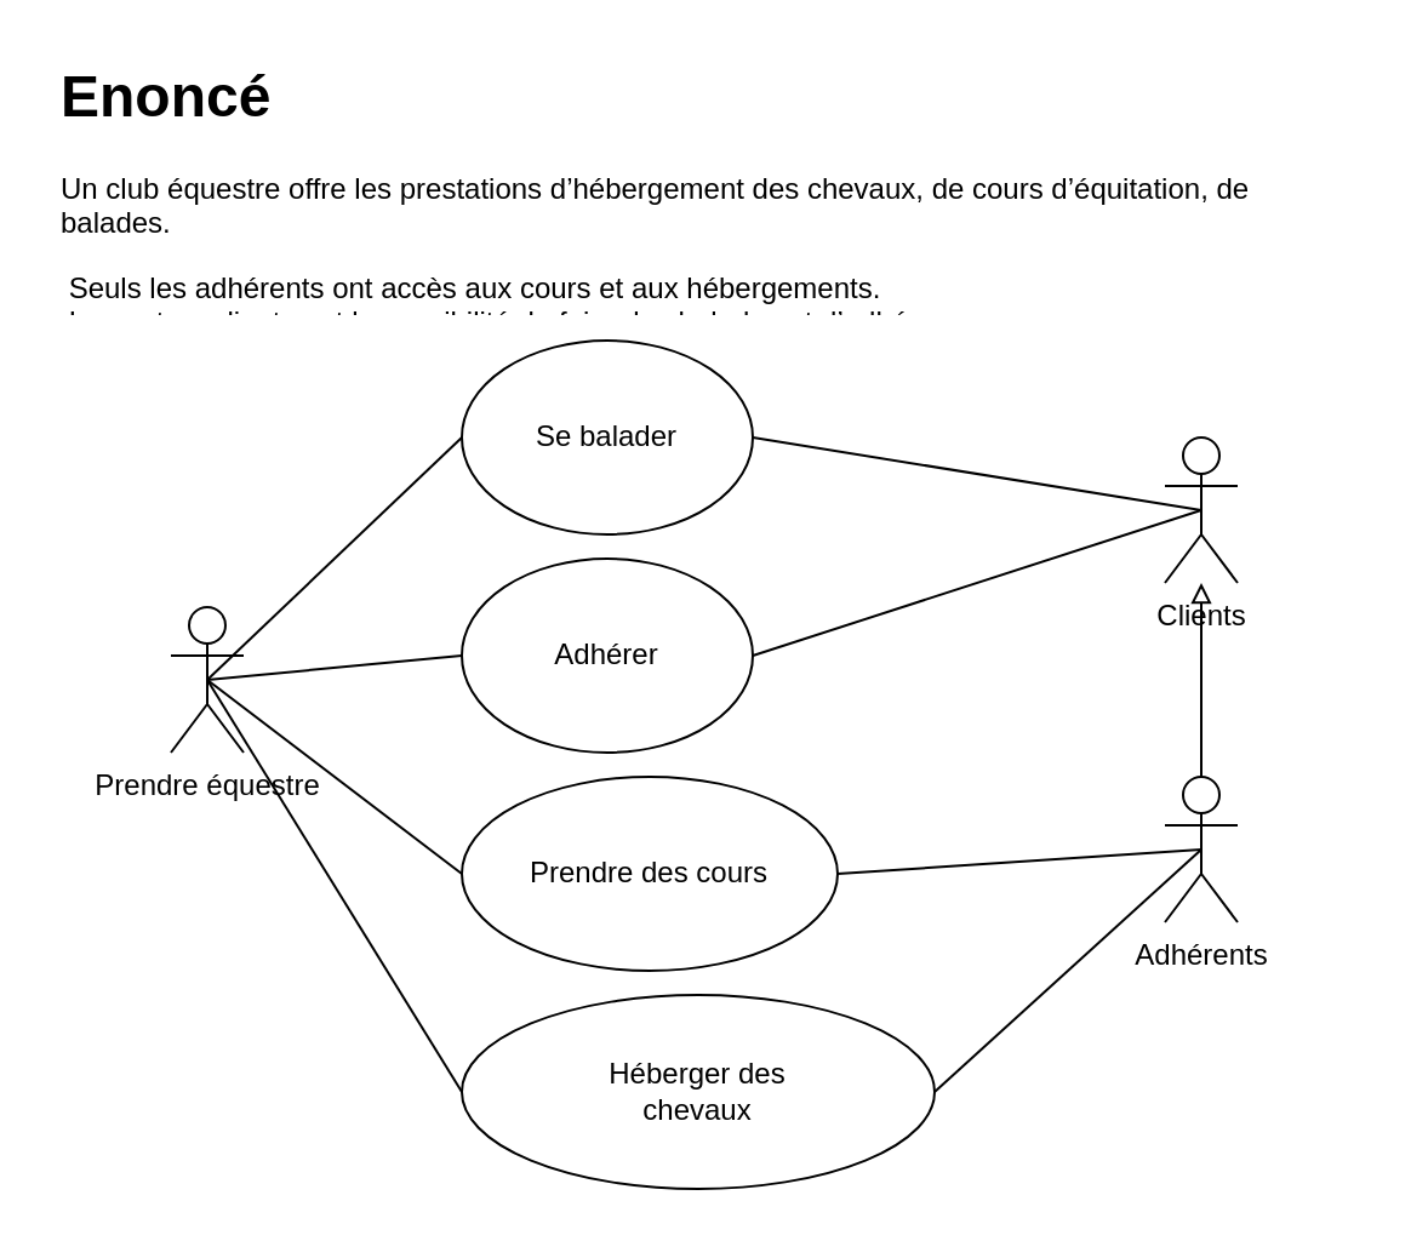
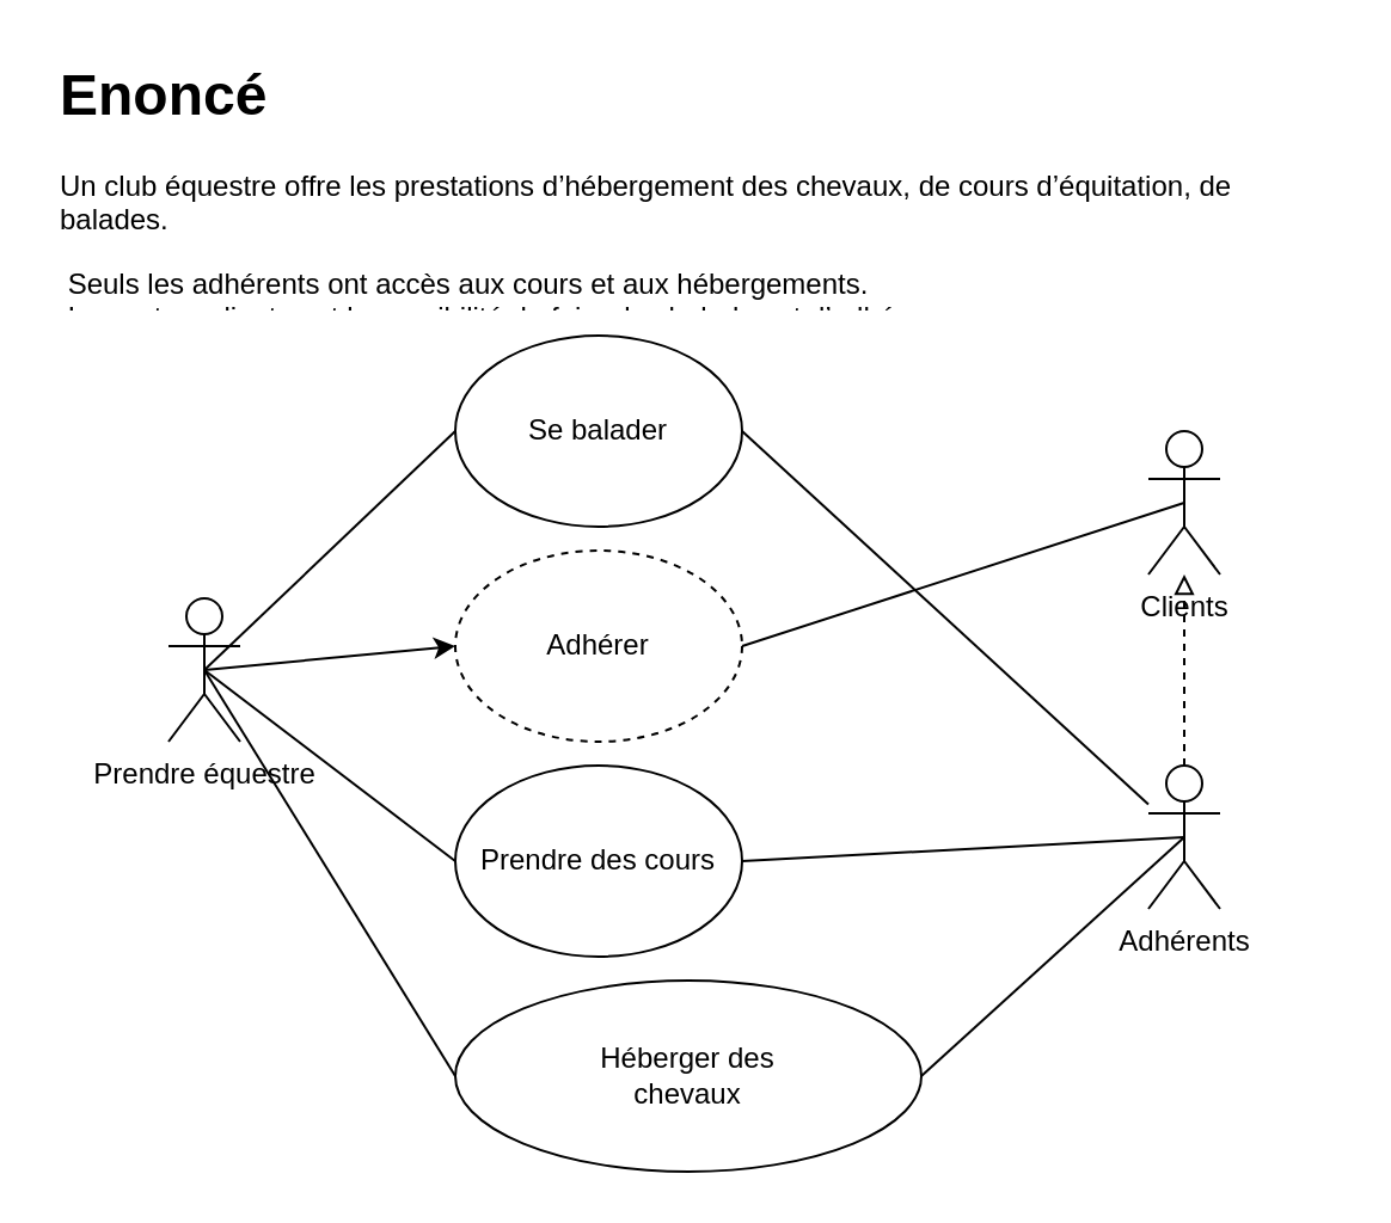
- <mxCell id="15" value="" style="endArrow=none;html=1;exitX=1;exitY=0.5;exitDx=0;exitDy=0;entryX=0.5;entryY=0.5;entryDx=0;entryDy=0;entryPerimeter=0;" edge="1" parent="1" source="13" target="8"><mxGeometry width="50" height="50" relative="1" as="geometry"><mxPoint x="390" y="310" as="sourcePoint" /><mxPoint x="445" y="210" as="targetPoint" /></mxGeometry></mxCell>
+ <mxCell id="15" value="" style="endArrow=none;html=1;exitX=1;exitY=0.5;exitDx=0;exitDy=0;" edge="1" parent="1" source="13" target="6"><mxGeometry width="50" height="50" relative="1" as="geometry"><mxPoint x="390" y="310" as="sourcePoint" /><mxPoint x="445" y="210" as="targetPoint" /></mxGeometry></mxCell>
- <mxCell id="11" value="Adhérer" style="ellipse;whiteSpace=wrap;html=1;verticalAlign=middle;align=center;" vertex="1" parent="1"><mxGeometry x="190" y="230" width="120" height="80" as="geometry" /></mxCell>
+ <mxCell id="11" value="Adhérer" style="ellipse;whiteSpace=wrap;html=1;verticalAlign=middle;align=center;dashed=1;" vertex="1" parent="1"><mxGeometry x="190" y="230" width="120" height="80" as="geometry" /></mxCell>
- <mxCell id="12" value="" style="endArrow=none;html=1;exitX=0.5;exitY=0.5;exitDx=0;exitDy=0;exitPerimeter=0;entryX=0;entryY=0.5;entryDx=0;entryDy=0;" edge="1" parent="1" source="2" target="11"><mxGeometry width="50" height="50" relative="1" as="geometry"><mxPoint x="135" y="280" as="sourcePoint" /><mxPoint x="190" y="330" as="targetPoint" /></mxGeometry></mxCell>
+ <mxCell id="12" value="" style="endArrow=classic;html=1;exitX=0.5;exitY=0.5;exitDx=0;exitDy=0;exitPerimeter=0;entryX=0;entryY=0.5;entryDx=0;entryDy=0;" edge="1" parent="1" source="2" target="11"><mxGeometry width="50" height="50" relative="1" as="geometry"><mxPoint x="135" y="280" as="sourcePoint" /><mxPoint x="190" y="330" as="targetPoint" /></mxGeometry></mxCell>
- <mxCell id="5" value="" style="edgeStyle=orthogonalEdgeStyle;rounded=0;orthogonalLoop=1;jettySize=auto;html=1;endArrow=block;endFill=0;" edge="1" parent="1" source="6" target="8"><mxGeometry relative="1" as="geometry" /></mxCell>
+ <mxCell id="5" value="" style="edgeStyle=orthogonalEdgeStyle;rounded=0;orthogonalLoop=1;jettySize=auto;html=1;endArrow=block;endFill=0;dashed=1;" edge="1" parent="1" source="6" target="8"><mxGeometry relative="1" as="geometry" /></mxCell>
- <mxCell id="4" value="&lt;div align=&quot;center&quot;&gt;Prendre des cours&lt;/div&gt;" style="ellipse;whiteSpace=wrap;html=1;verticalAlign=middle;align=center;" vertex="1" parent="1"><mxGeometry x="190" y="320" width="155" height="80" as="geometry" /></mxCell>
+ <mxCell id="4" value="&lt;div align=&quot;center&quot;&gt;Prendre des cours&lt;/div&gt;" style="ellipse;whiteSpace=wrap;html=1;verticalAlign=middle;align=center;" vertex="1" parent="1"><mxGeometry x="190" y="320" width="120" height="80" as="geometry" /></mxCell>
